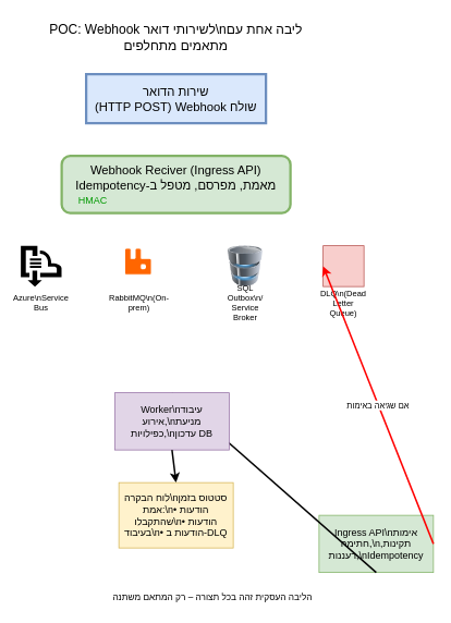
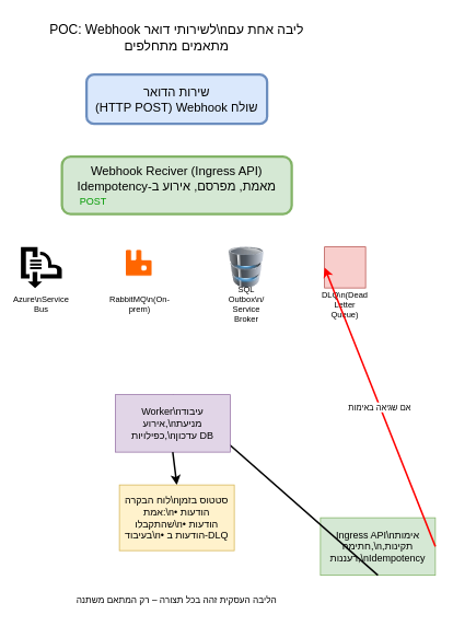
- <mxCell id="3" value="שירות הדואר&#10;(HTTP POST) Webhook שולח" style="whiteSpace=wrap;html=0;fillColor=#dae8fc;strokeColor=#6c8ebf;strokeWidth=3;fontSize=15;rounded=0;" parent="1" vertex="1"><mxGeometry x="105" y="90" width="220" height="60" as="geometry" /></mxCell>
+ <mxCell id="3" value="שירות הדואר&#10;(HTTP POST) Webhook שולח" style="rounded=1;whiteSpace=wrap;html=0;fillColor=#dae8fc;strokeColor=#6c8ebf;strokeWidth=3;fontSize=15;" parent="1" vertex="1"><mxGeometry x="105" y="90" width="220" height="60" as="geometry" /></mxCell>
- <mxCell id="19" value="Webhook Reciver (Ingress API)&#10;Idempotency-מאמת, מפרסם, מטפל ב&#10;" style="rounded=1;whiteSpace=wrap;html=0;fillColor=#d5e8d4;strokeColor=#82b366;strokeWidth=3;fontSize=15;" vertex="1" parent="1"><mxGeometry x="75" y="190" width="280" height="70" as="geometry" /></mxCell>
+ <mxCell id="19" value="Webhook Reciver (Ingress API)&#10;Idempotency-מאמת, מפרסם, אירוע ב&#10;" style="rounded=1;whiteSpace=wrap;html=0;fillColor=#d5e8d4;strokeColor=#82b366;strokeWidth=3;fontSize=15;" vertex="1" parent="1"><mxGeometry x="75" y="190" width="280" height="70" as="geometry" /></mxCell>
- <mxCell id="20" value="&lt;font style=&quot;color: rgb(0, 153, 0);&quot;&gt;HMAC&amp;nbsp;&lt;/font&gt;" style="text;strokeColor=none;align=center;fillColor=none;html=1;verticalAlign=middle;whiteSpace=wrap;rounded=0;" vertex="1" parent="1"><mxGeometry x="85" y="230" width="60" height="30" as="geometry" /></mxCell>
+ <mxCell id="20" value="&lt;font style=&quot;color: rgb(0, 153, 0);&quot;&gt;POST&amp;nbsp;&lt;/font&gt;" style="text;strokeColor=none;align=center;fillColor=none;html=1;verticalAlign=middle;whiteSpace=wrap;rounded=0;" vertex="1" parent="1"><mxGeometry x="85" y="230" width="60" height="30" as="geometry" /></mxCell>
- <mxCell id="17" value="הליבה העסקית זהה בכל תצורה – רק המתאם משתנה" style="text;html=0;strokeColor=none;fillColor=none;align=center;verticalAlign=middle;whiteSpace=wrap;rounded=0;fontSize=11;" parent="1" vertex="1"><mxGeometry x="130" y="720" width="260" height="20" as="geometry" /></mxCell>
+ <mxCell id="17" value="הליבה העסקית זהה בכל תצורה – רק המתאם משתנה" style="text;html=0;strokeColor=none;fillColor=none;align=center;verticalAlign=middle;whiteSpace=wrap;rounded=0;fontSize=11;" parent="1" vertex="1"><mxGeometry x="85" y="720" width="260" height="20" as="geometry" /></mxCell>
